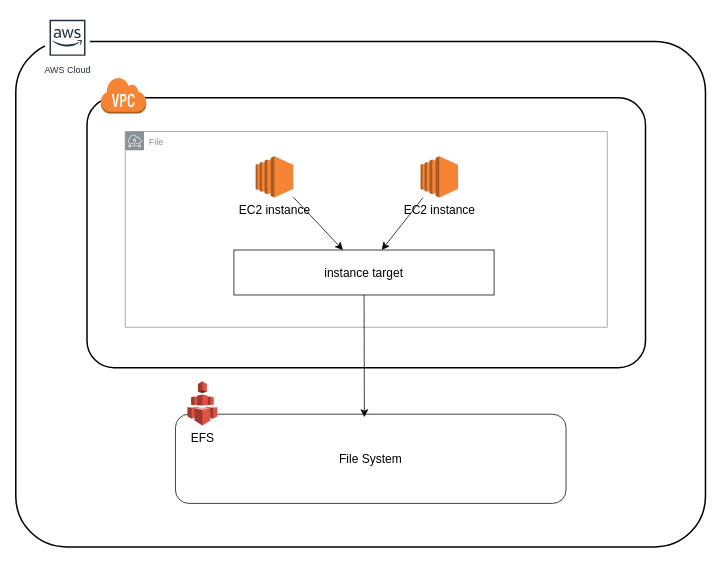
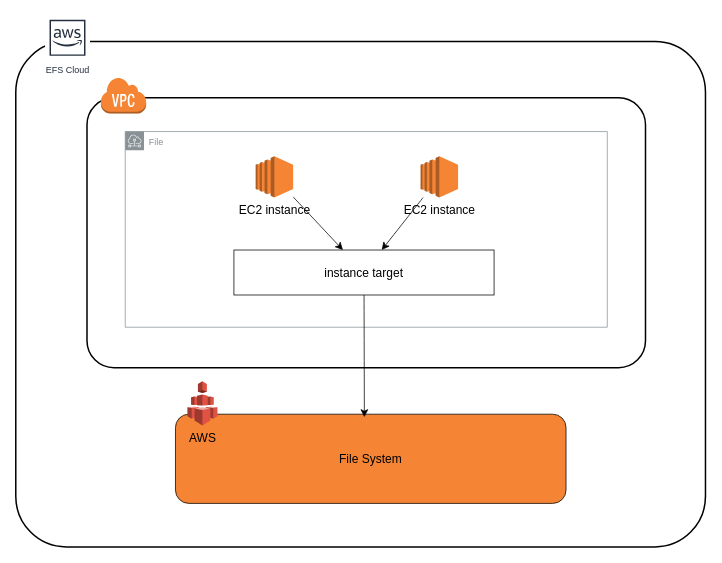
- <mxCell id="5" value="AWS Cloud" style="sketch=0;outlineConnect=0;fontColor=#232F3E;gradientColor=none;strokeColor=#232F3E;fillColor=#ffffff;dashed=0;verticalLabelPosition=bottom;verticalAlign=top;align=center;html=1;fontSize=12;fontStyle=0;aspect=fixed;shape=mxgraph.aws4.resourceIcon;resIcon=mxgraph.aws4.aws_cloud;" vertex="1" parent="1"><mxGeometry x="59" y="20" width="60" height="60" as="geometry" /></mxCell>
+ <mxCell id="5" value="EFS Cloud" style="sketch=0;outlineConnect=0;fontColor=#232F3E;gradientColor=none;strokeColor=#232F3E;fillColor=#ffffff;dashed=0;verticalLabelPosition=bottom;verticalAlign=top;align=center;html=1;fontSize=12;fontStyle=0;aspect=fixed;shape=mxgraph.aws4.resourceIcon;resIcon=mxgraph.aws4.aws_cloud;" vertex="1" parent="1"><mxGeometry x="59" y="20" width="60" height="60" as="geometry" /></mxCell>
- <mxCell id="14" value="EFS" style="outlineConnect=0;dashed=0;verticalLabelPosition=bottom;verticalAlign=top;align=center;html=1;shape=mxgraph.aws3.efs;fillColor=#E05243;gradientColor=none;fontSize=16;" vertex="1" parent="1"><mxGeometry x="249" y="508" width="40" height="59" as="geometry" /></mxCell>
+ <mxCell id="14" value="AWS" style="outlineConnect=0;dashed=0;verticalLabelPosition=bottom;verticalAlign=top;align=center;html=1;shape=mxgraph.aws3.efs;fillColor=#E05243;gradientColor=none;fontSize=16;" vertex="1" parent="1"><mxGeometry x="249" y="508" width="40" height="59" as="geometry" /></mxCell>
- <mxCell id="3" value="File System" style="rounded=1;whiteSpace=wrap;html=1;fontSize=16;" vertex="1" parent="1"><mxGeometry x="233" y="552" width="521" height="119" as="geometry" /></mxCell>
+ <mxCell id="3" value="File System" style="rounded=1;whiteSpace=wrap;html=1;fontSize=16;fillColor=#f58534;" vertex="1" parent="1"><mxGeometry x="233" y="552" width="521" height="119" as="geometry" /></mxCell>
